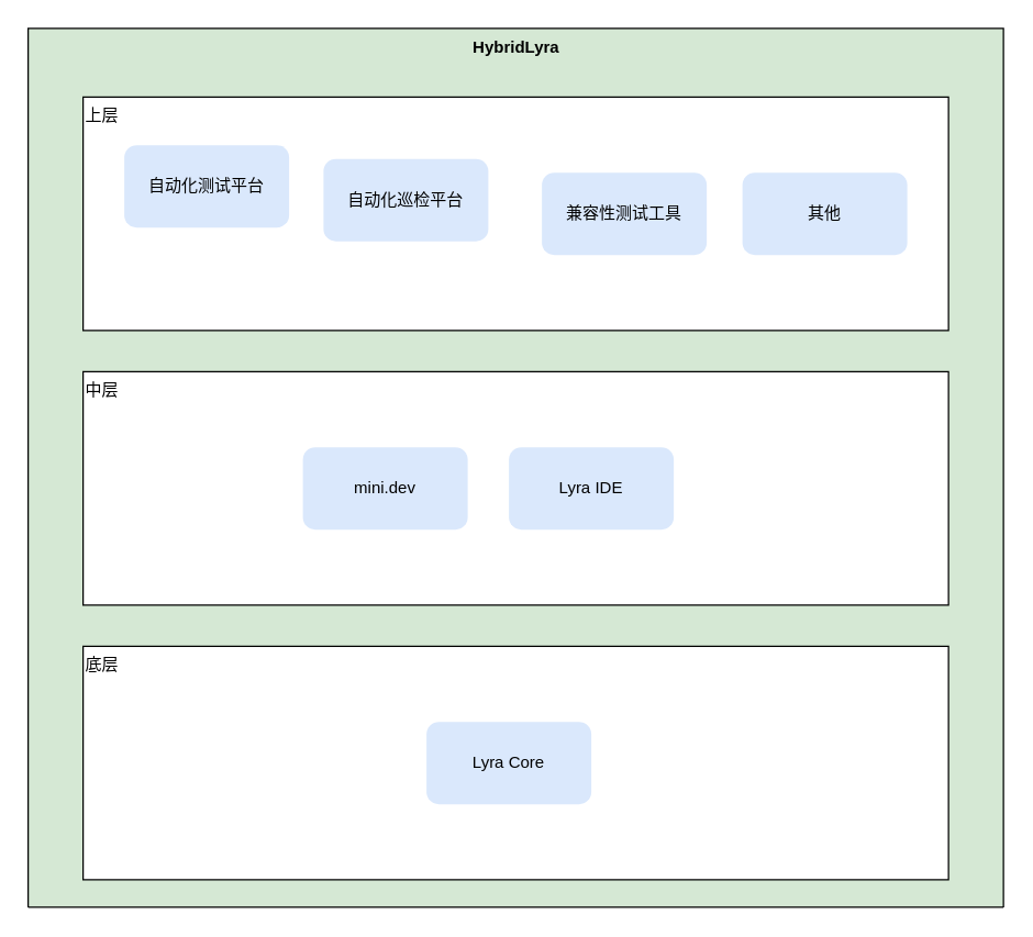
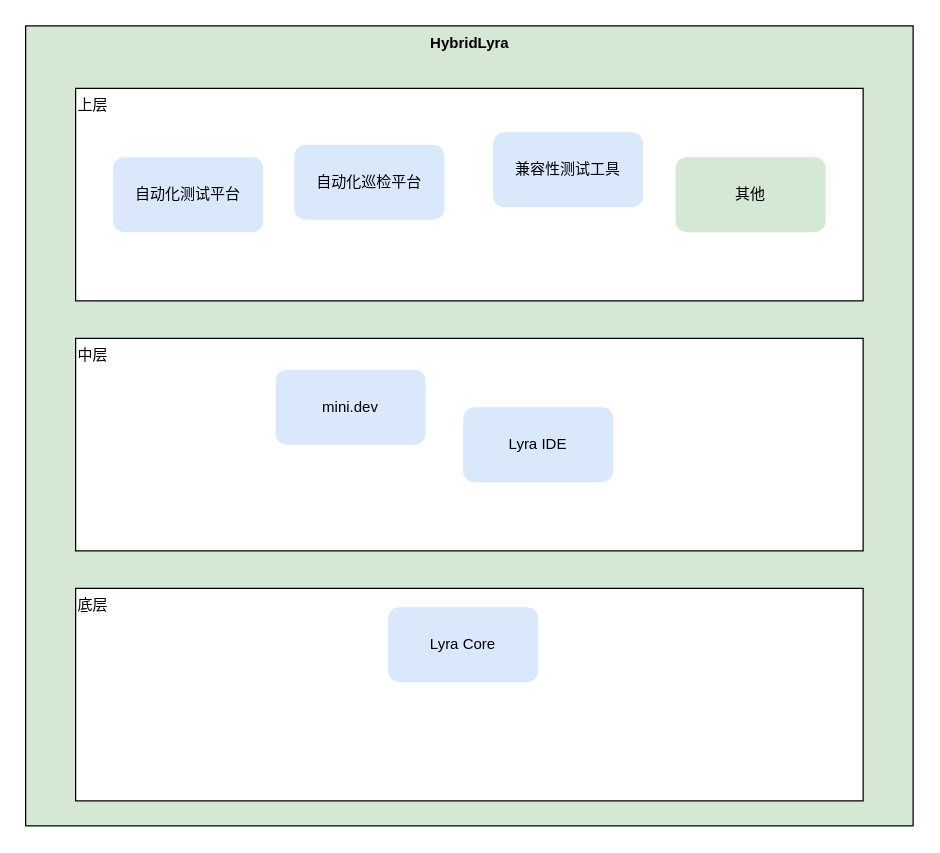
- <mxCell id="6" value="自动化测试平台" style="rounded=1;whiteSpace=wrap;html=1;fillColor=#dae8fc;strokeColor=none;" vertex="1" parent="2"><mxGeometry x="70" y="85" width="120" height="60" as="geometry" /></mxCell>
+ <mxCell id="6" value="自动化测试平台" style="rounded=1;whiteSpace=wrap;html=1;fillColor=#dae8fc;strokeColor=none;" vertex="1" parent="2"><mxGeometry x="70" y="105" width="120" height="60" as="geometry" /></mxCell>
- <mxCell id="8" value="兼容性测试工具" style="rounded=1;whiteSpace=wrap;html=1;fillColor=#dae8fc;strokeColor=none;" vertex="1" parent="2"><mxGeometry x="374" y="105" width="120" height="60" as="geometry" /></mxCell>
+ <mxCell id="8" value="兼容性测试工具" style="rounded=1;whiteSpace=wrap;html=1;fillColor=#dae8fc;strokeColor=none;" vertex="1" parent="2"><mxGeometry x="374" y="85" width="120" height="60" as="geometry" /></mxCell>
- <mxCell id="9" value="其他" style="rounded=1;whiteSpace=wrap;html=1;fillColor=#dae8fc;strokeColor=none;" vertex="1" parent="2"><mxGeometry x="520" y="105" width="120" height="60" as="geometry" /></mxCell>
+ <mxCell id="9" value="其他" style="rounded=1;whiteSpace=wrap;html=1;fillColor=#d5e8d4;strokeColor=none;" vertex="1" parent="2"><mxGeometry x="520" y="105" width="120" height="60" as="geometry" /></mxCell>
- <mxCell id="10" value="mini.dev" style="rounded=1;whiteSpace=wrap;html=1;fillColor=#dae8fc;strokeColor=none;" vertex="1" parent="2"><mxGeometry x="200" y="305" width="120" height="60" as="geometry" /></mxCell>
+ <mxCell id="10" value="mini.dev" style="rounded=1;whiteSpace=wrap;html=1;fillColor=#dae8fc;strokeColor=none;" vertex="1" parent="2"><mxGeometry x="200" y="275" width="120" height="60" as="geometry" /></mxCell>
- <mxCell id="12" value="Lyra Core" style="rounded=1;whiteSpace=wrap;html=1;fillColor=#dae8fc;strokeColor=none;" vertex="1" parent="2"><mxGeometry x="290" y="505" width="120" height="60" as="geometry" /></mxCell>
+ <mxCell id="12" value="Lyra Core" style="rounded=1;whiteSpace=wrap;html=1;fillColor=#dae8fc;strokeColor=none;" vertex="1" parent="2"><mxGeometry x="290" y="465" width="120" height="60" as="geometry" /></mxCell>
